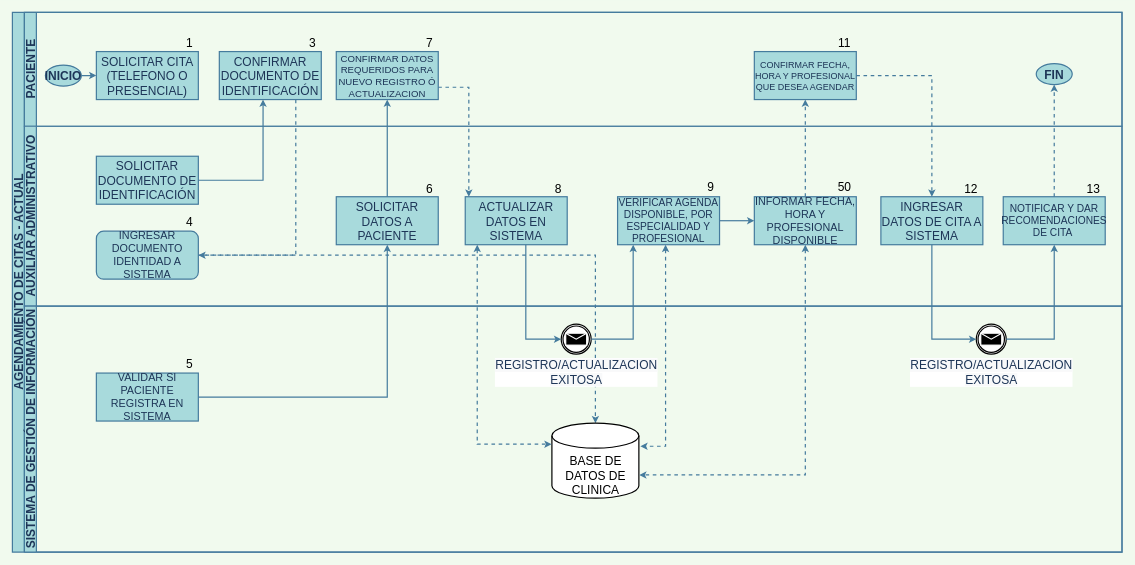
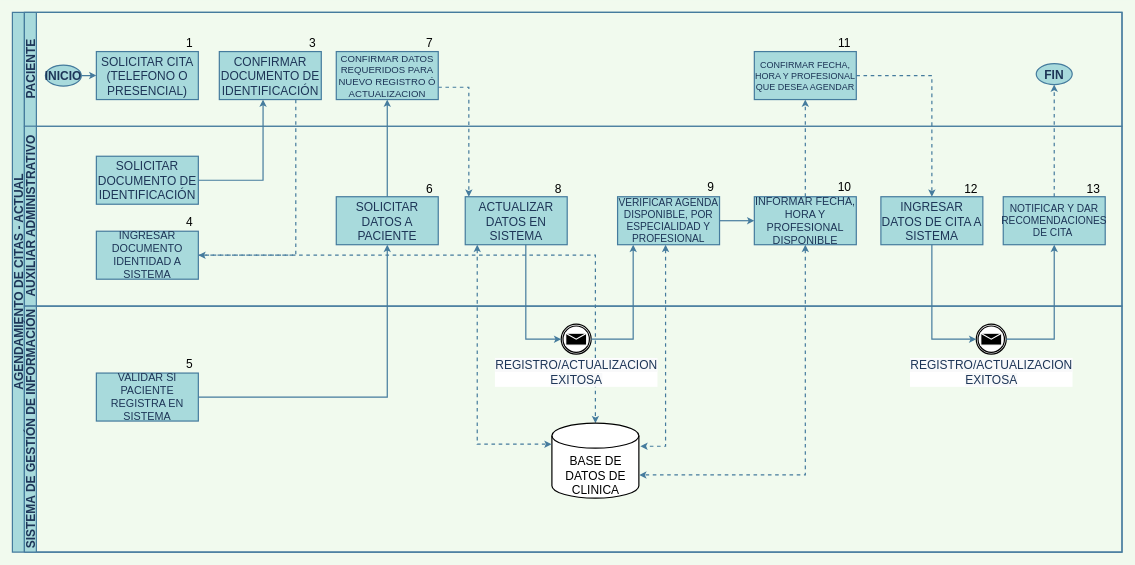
- <mxCell id="28" value="50&lt;br style=&quot;font-size: 20px;&quot;&gt;" style="text;html=1;align=center;verticalAlign=middle;resizable=0;points=[];autosize=1;strokeColor=none;fillColor=none;fontSize=20;strokeWidth=2;" parent="15" vertex="1"><mxGeometry x="1347" y="85" width="40" height="30" as="geometry" /></mxCell>
+ <mxCell id="28" value="10&lt;br style=&quot;font-size: 20px;&quot;&gt;" style="text;html=1;align=center;verticalAlign=middle;resizable=0;points=[];autosize=1;strokeColor=none;fillColor=none;fontSize=20;strokeWidth=2;" parent="15" vertex="1"><mxGeometry x="1347" y="85" width="40" height="30" as="geometry" /></mxCell>
- <mxCell id="21" value="&lt;span style=&quot;font-size: 18px;&quot;&gt;&lt;font style=&quot;vertical-align: inherit; font-size: 18px;&quot;&gt;&lt;font style=&quot;vertical-align: inherit; font-size: 18px;&quot;&gt;&lt;font style=&quot;vertical-align: inherit; font-size: 18px;&quot;&gt;&lt;font style=&quot;vertical-align: inherit; font-size: 18px;&quot;&gt;INGRESAR DOCUMENTO IDENTIDAD A SISTEMA&lt;/font&gt;&lt;/font&gt;&lt;/font&gt;&lt;/font&gt;&lt;/span&gt;" style="whiteSpace=wrap;html=1;fontSize=18;fontColor=#1D3557;strokeColor=#457B9D;fillColor=#A8DADC;align=center;verticalAlign=middle;movable=1;resizable=1;rotatable=1;deletable=1;editable=1;connectable=1;strokeWidth=2;rounded=1;" parent="15" vertex="1"><mxGeometry x="120" y="175" width="170" height="80" as="geometry" /></mxCell>
+ <mxCell id="21" value="&lt;span style=&quot;font-size: 18px;&quot;&gt;&lt;font style=&quot;vertical-align: inherit; font-size: 18px;&quot;&gt;&lt;font style=&quot;vertical-align: inherit; font-size: 18px;&quot;&gt;&lt;font style=&quot;vertical-align: inherit; font-size: 18px;&quot;&gt;&lt;font style=&quot;vertical-align: inherit; font-size: 18px;&quot;&gt;INGRESAR DOCUMENTO IDENTIDAD A SISTEMA&lt;/font&gt;&lt;/font&gt;&lt;/font&gt;&lt;/font&gt;&lt;/span&gt;" style="rounded=0;whiteSpace=wrap;html=1;fontSize=18;fontColor=#1D3557;strokeColor=#457B9D;fillColor=#A8DADC;align=center;verticalAlign=middle;movable=1;resizable=1;rotatable=1;deletable=1;editable=1;connectable=1;strokeWidth=2;" parent="15" vertex="1"><mxGeometry x="120" y="175" width="170" height="80" as="geometry" /></mxCell>
